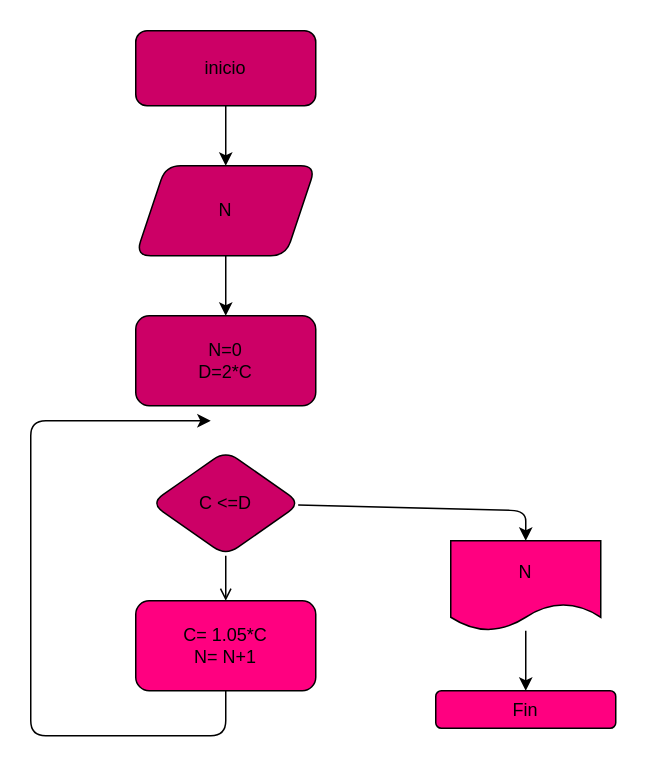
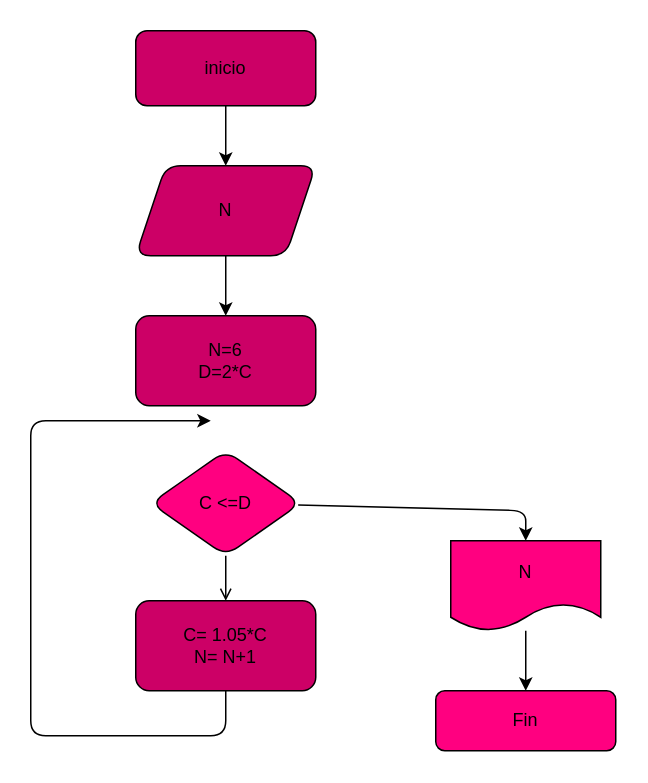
- <mxCell id="6" value="N=0&lt;br&gt;D=2*C" style="whiteSpace=wrap;html=1;rounded=1;fillColor=#CC0066;" vertex="1" parent="1"><mxGeometry x="90" y="210" width="120" height="60" as="geometry" /></mxCell>
+ <mxCell id="6" value="N=6&lt;br&gt;D=2*C" style="whiteSpace=wrap;html=1;rounded=1;fillColor=#CC0066;" vertex="1" parent="1"><mxGeometry x="90" y="210" width="120" height="60" as="geometry" /></mxCell>
- <mxCell id="9" value="C &amp;lt;=D" style="rhombus;whiteSpace=wrap;html=1;rounded=1;fillColor=#cc0066;" vertex="1" parent="1"><mxGeometry x="100" y="300" width="100" height="70" as="geometry" /></mxCell>
+ <mxCell id="9" value="C &amp;lt;=D" style="rhombus;whiteSpace=wrap;html=1;rounded=1;fillColor=#FF0080;" vertex="1" parent="1"><mxGeometry x="100" y="300" width="100" height="70" as="geometry" /></mxCell>
- <mxCell id="11" value="C= 1.05*C&lt;br&gt;N= N+1" style="whiteSpace=wrap;html=1;rounded=1;fillColor=#FF0080;" vertex="1" parent="1"><mxGeometry x="90" y="400" width="120" height="60" as="geometry" /></mxCell>
+ <mxCell id="11" value="C= 1.05*C&lt;br&gt;N= N+1" style="whiteSpace=wrap;html=1;rounded=1;fillColor=#cc0066;" vertex="1" parent="1"><mxGeometry x="90" y="400" width="120" height="60" as="geometry" /></mxCell>
- <mxCell id="14" value="Fin" style="whiteSpace=wrap;html=1;rounded=1;fillColor=#FF0080;" vertex="1" parent="1"><mxGeometry x="290" y="460" width="120" height="25" as="geometry" /></mxCell>
+ <mxCell id="14" value="Fin" style="whiteSpace=wrap;html=1;rounded=1;fillColor=#FF0080;" vertex="1" parent="1"><mxGeometry x="290" y="460" width="120" height="40" as="geometry" /></mxCell>
